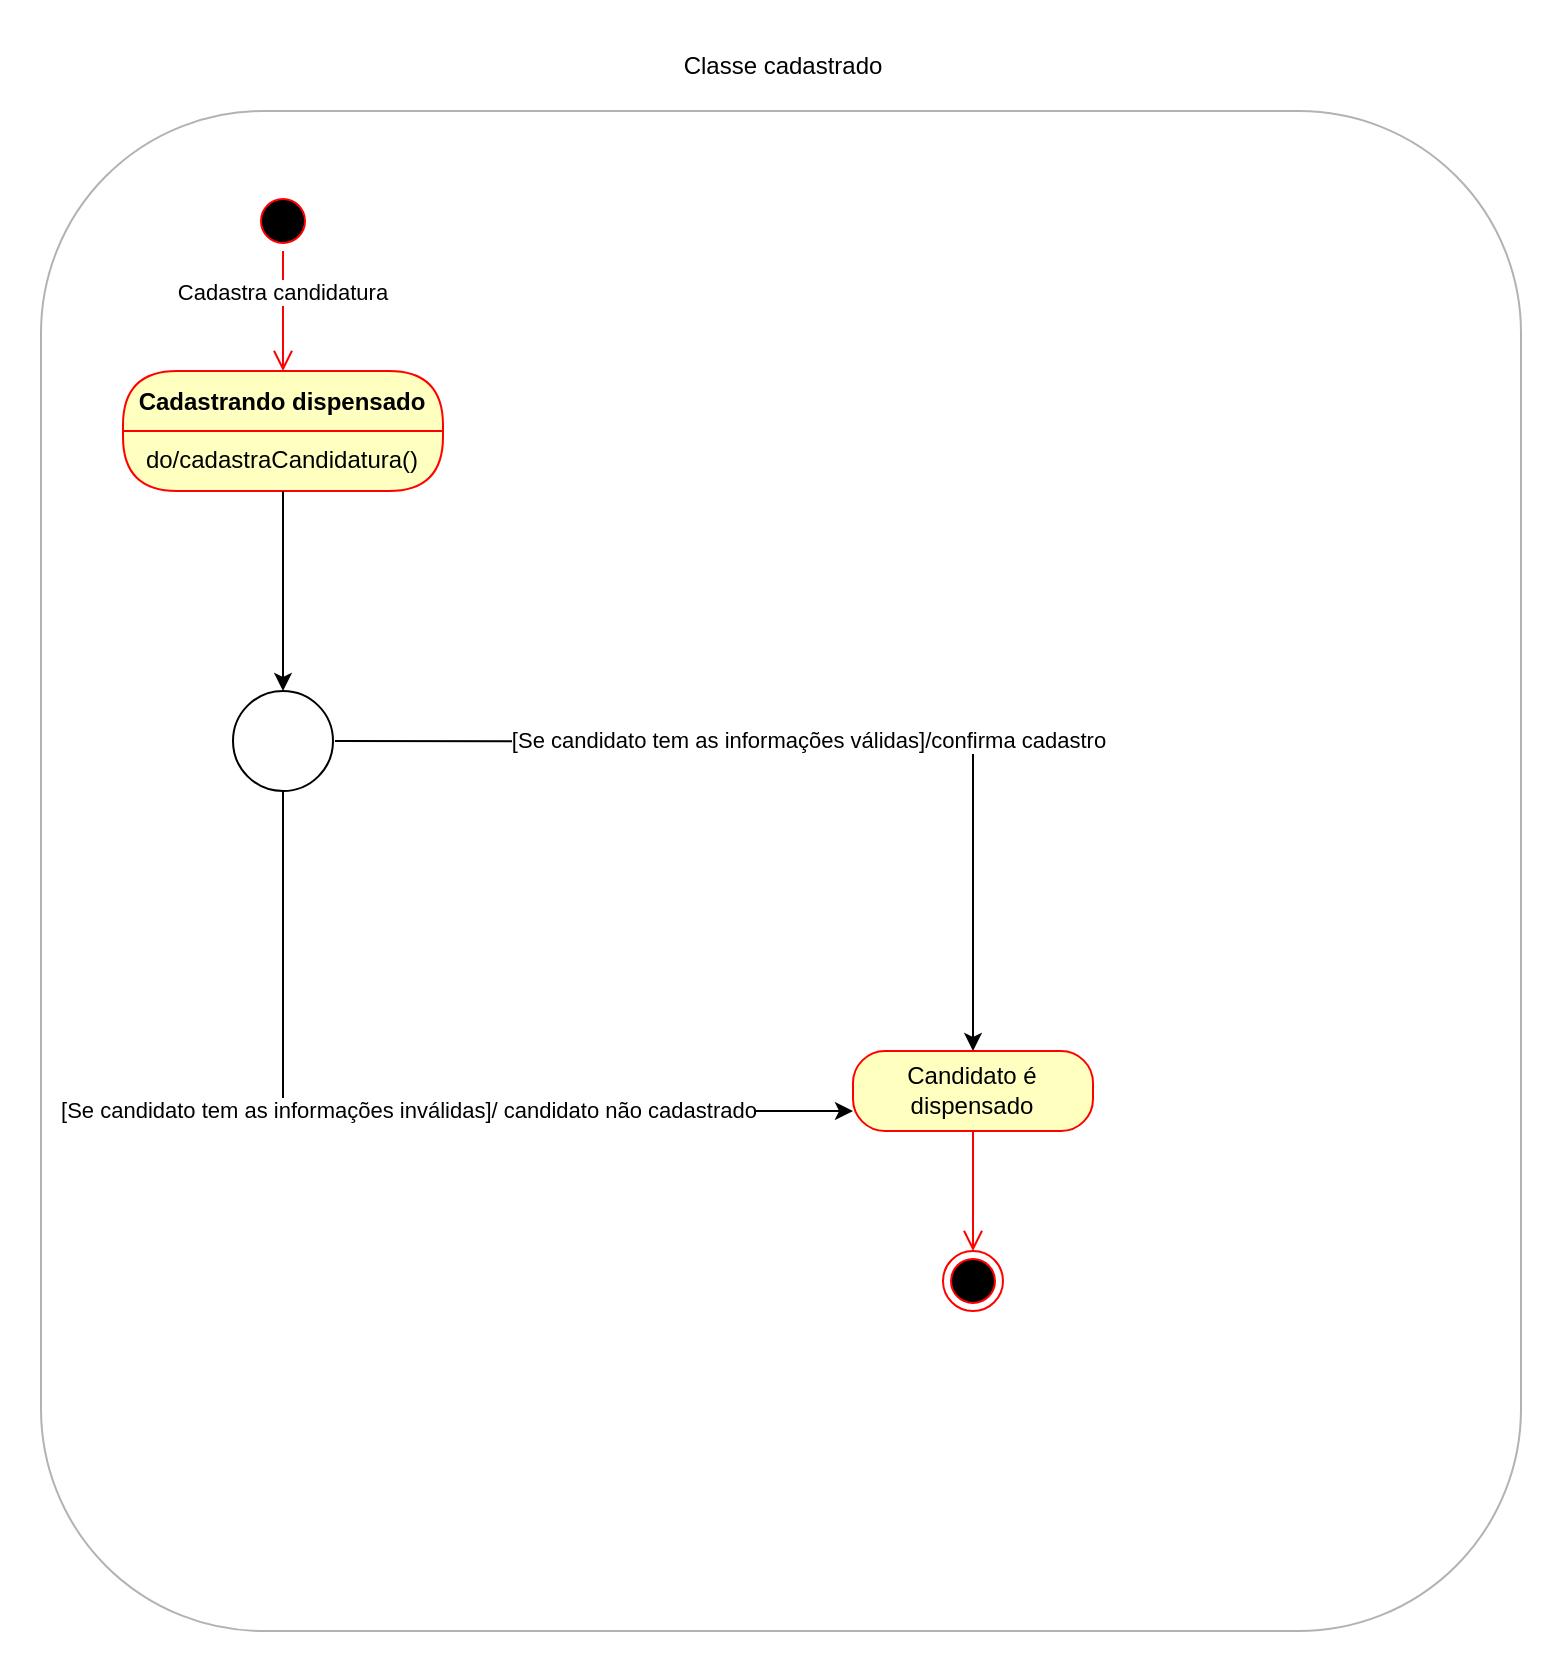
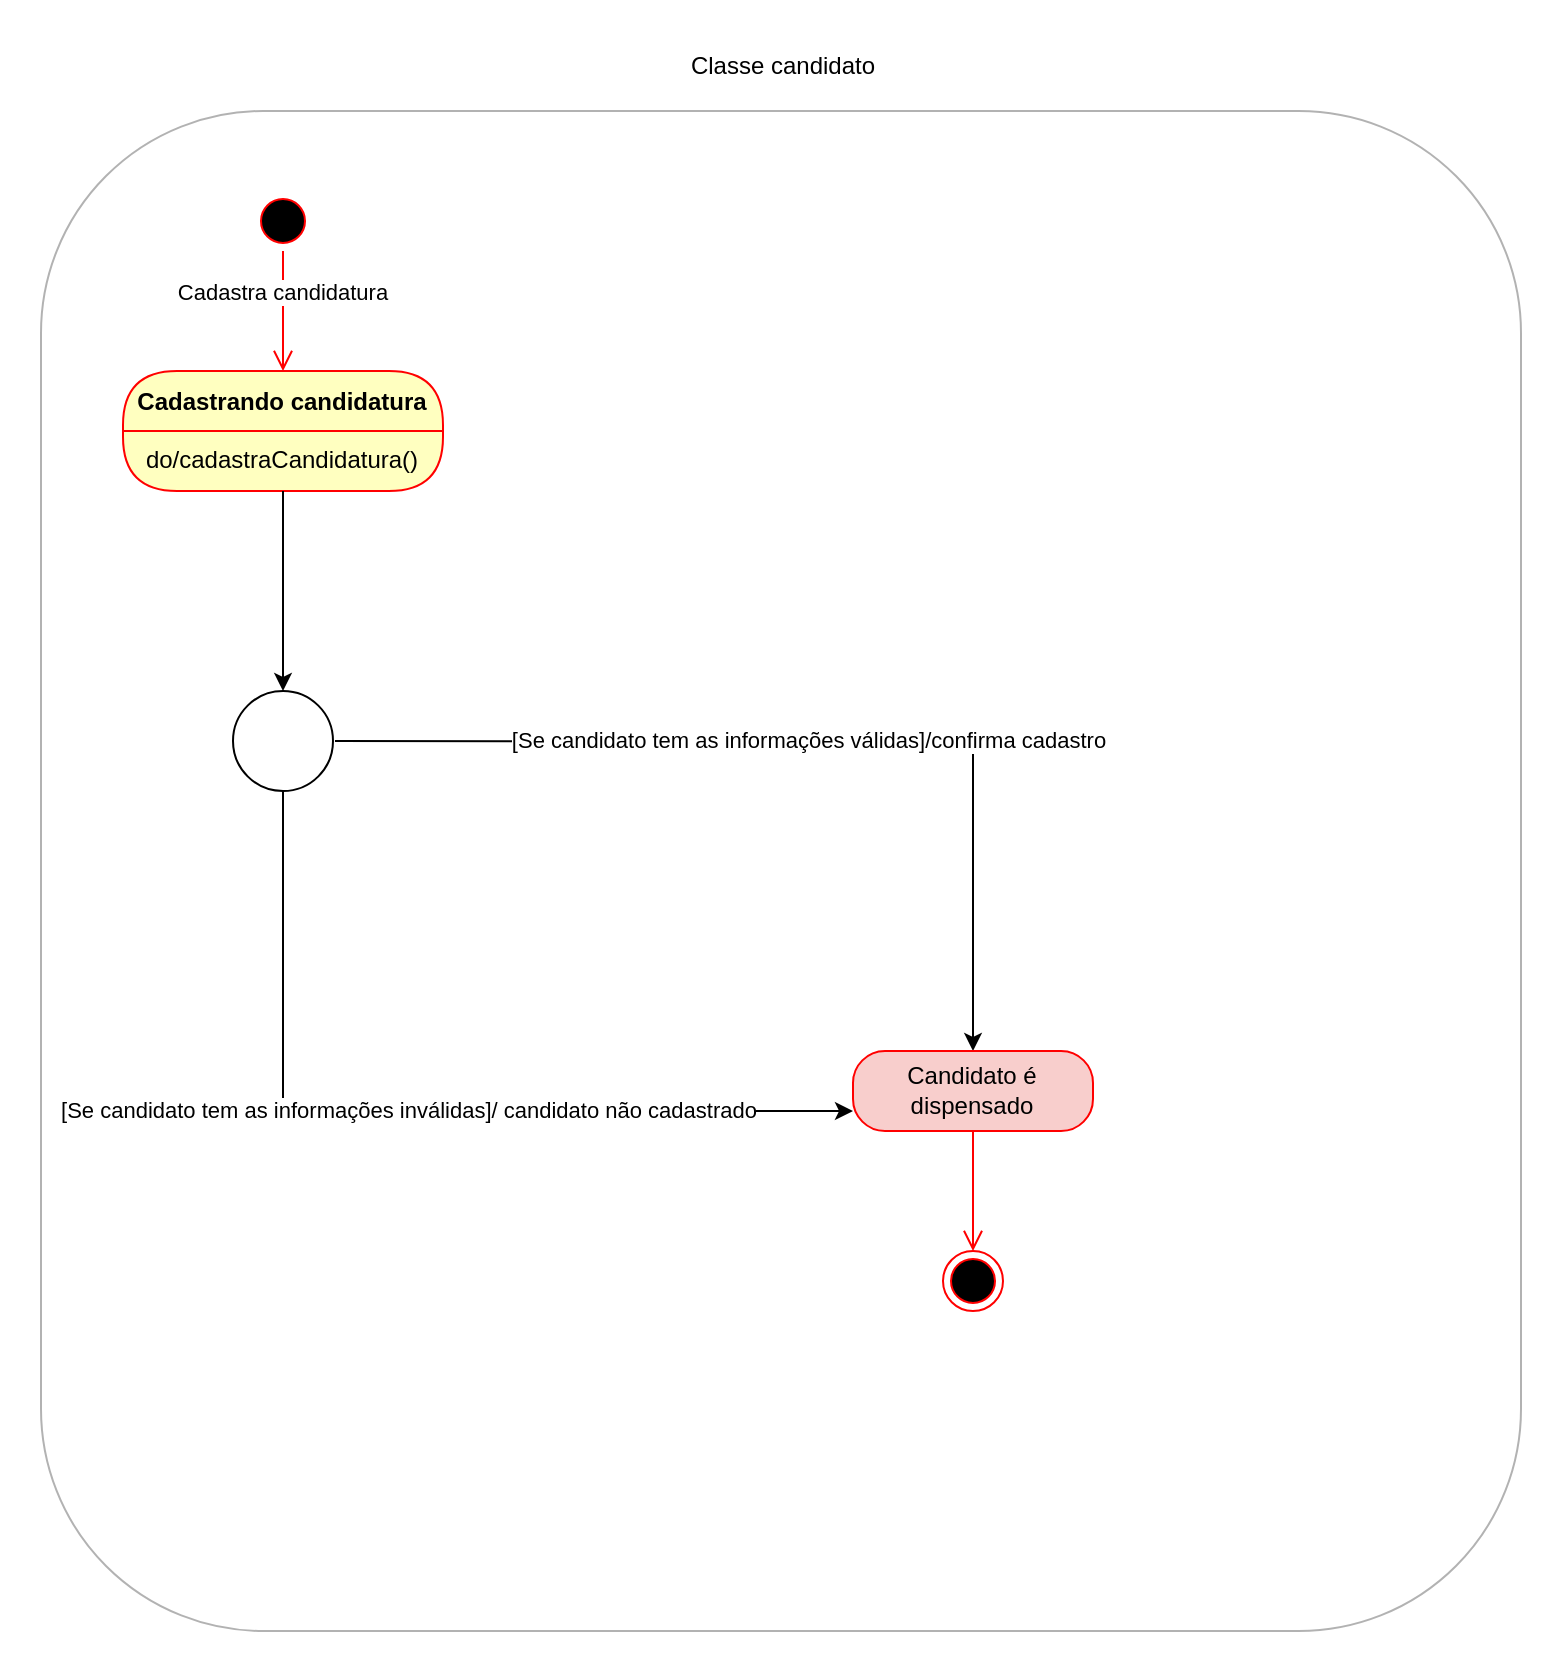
- <mxCell id="14" value="Classe cadastrado&lt;div&gt;&lt;br&gt;&lt;/div&gt;" style="text;html=1;align=center;verticalAlign=middle;resizable=0;points=[];autosize=1;strokeColor=none;fillColor=none;" vertex="1" parent="1"><mxGeometry x="331" y="20" width="120" height="40" as="geometry" /></mxCell>
+ <mxCell id="14" value="Classe candidato&lt;div&gt;&lt;br&gt;&lt;/div&gt;" style="text;html=1;align=center;verticalAlign=middle;resizable=0;points=[];autosize=1;strokeColor=none;fillColor=none;" vertex="1" parent="1"><mxGeometry x="331" y="20" width="120" height="40" as="geometry" /></mxCell>
- <mxCell id="5" value="Cadastrando dispensado" style="swimlane;fontStyle=1;align=center;verticalAlign=middle;childLayout=stackLayout;horizontal=1;startSize=30;horizontalStack=0;resizeParent=0;resizeLast=1;container=0;fontColor=#000000;collapsible=0;rounded=1;arcSize=30;strokeColor=#ff0000;fillColor=#ffffc0;swimlaneFillColor=#ffffc0;dropTarget=0;" vertex="1" parent="1"><mxGeometry x="61" y="185" width="160" height="60" as="geometry" /></mxCell>
+ <mxCell id="5" value="Cadastrando candidatura" style="swimlane;fontStyle=1;align=center;verticalAlign=middle;childLayout=stackLayout;horizontal=1;startSize=30;horizontalStack=0;resizeParent=0;resizeLast=1;container=0;fontColor=#000000;collapsible=0;rounded=1;arcSize=30;strokeColor=#ff0000;fillColor=#ffffc0;swimlaneFillColor=#ffffc0;dropTarget=0;" vertex="1" parent="1"><mxGeometry x="61" y="185" width="160" height="60" as="geometry" /></mxCell>
- <mxCell id="11" value="Candidato é dispensado" style="rounded=1;whiteSpace=wrap;html=1;arcSize=40;fontColor=#000000;fillColor=#ffffc0;strokeColor=#ff0000;" vertex="1" parent="1"><mxGeometry x="426" y="525" width="120" height="40" as="geometry" /></mxCell>
+ <mxCell id="11" value="Candidato é dispensado" style="rounded=1;whiteSpace=wrap;html=1;arcSize=40;fontColor=#000000;fillColor=#f8cecc;strokeColor=#ff0000;" vertex="1" parent="1"><mxGeometry x="426" y="525" width="120" height="40" as="geometry" /></mxCell>
